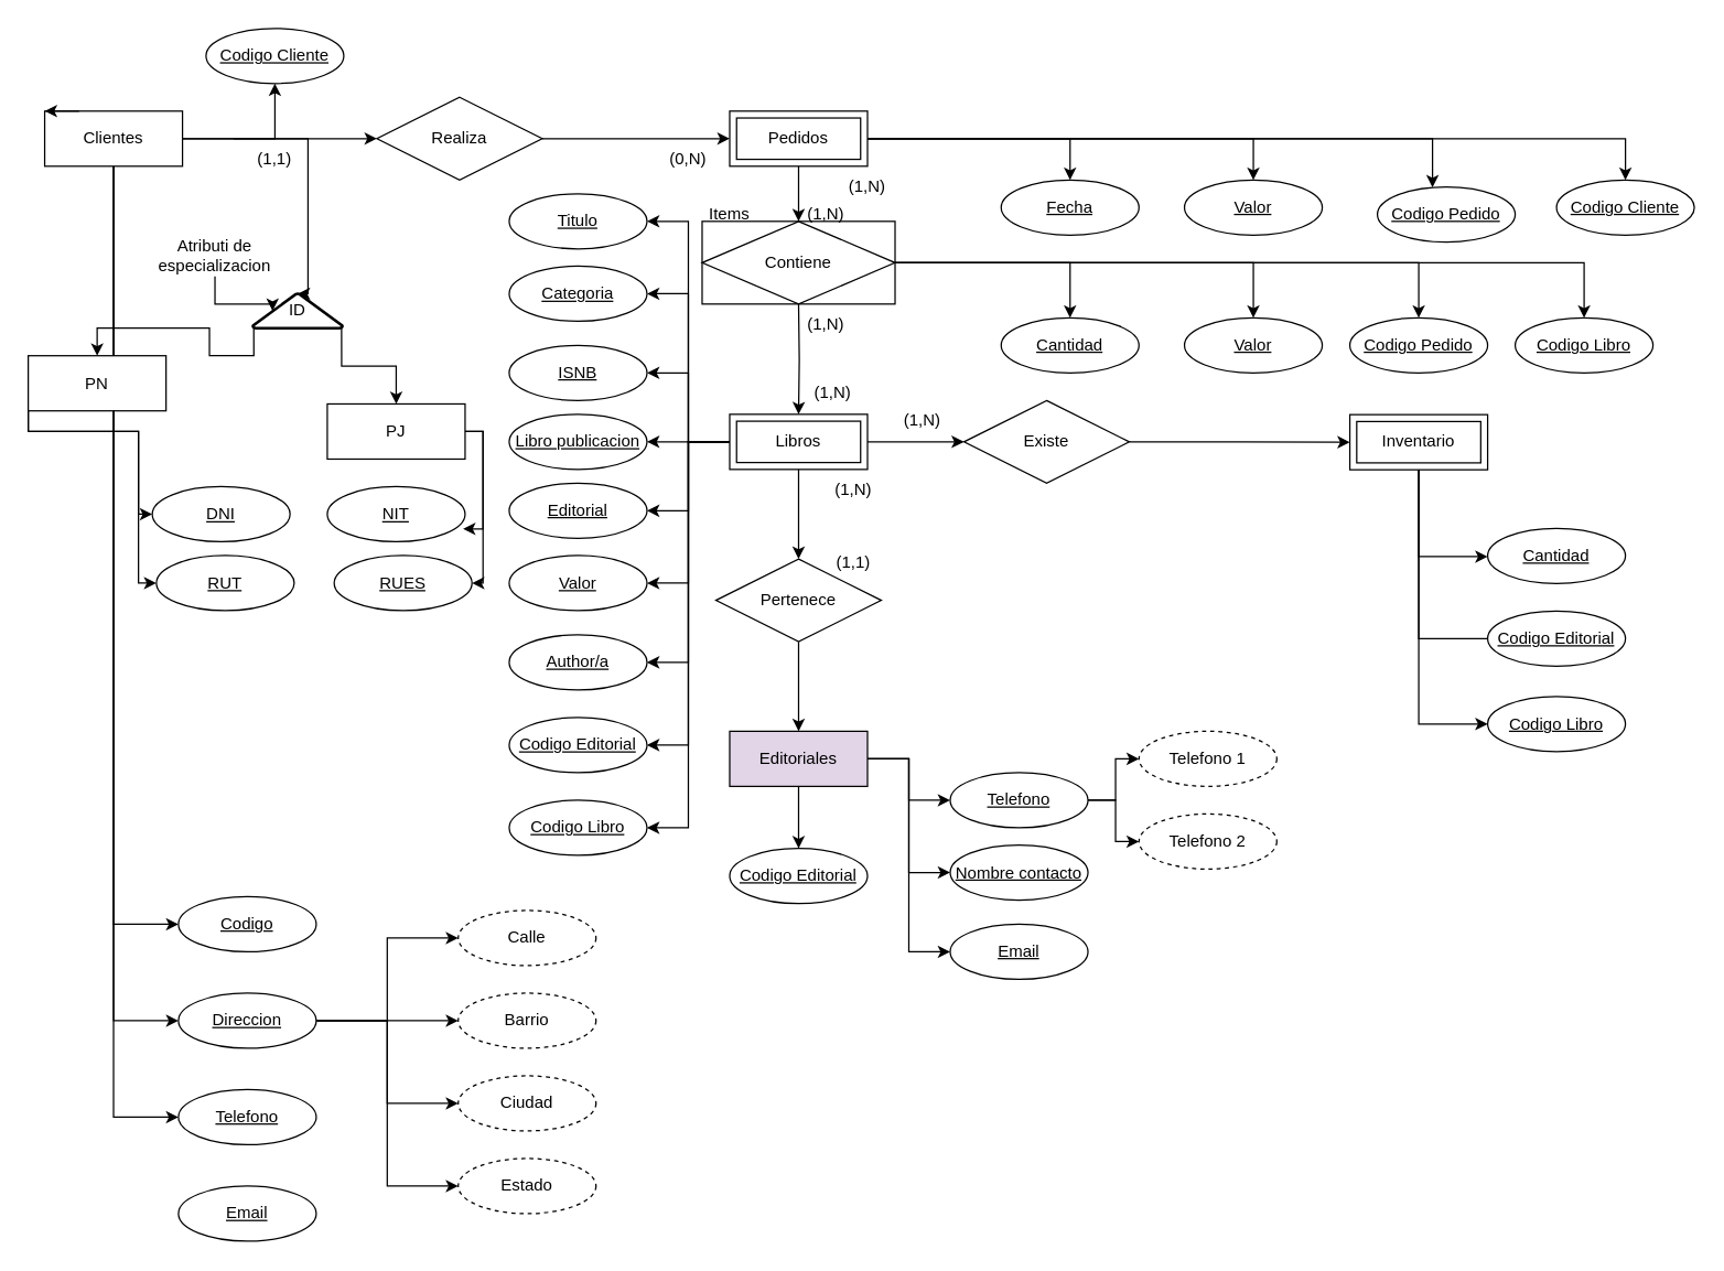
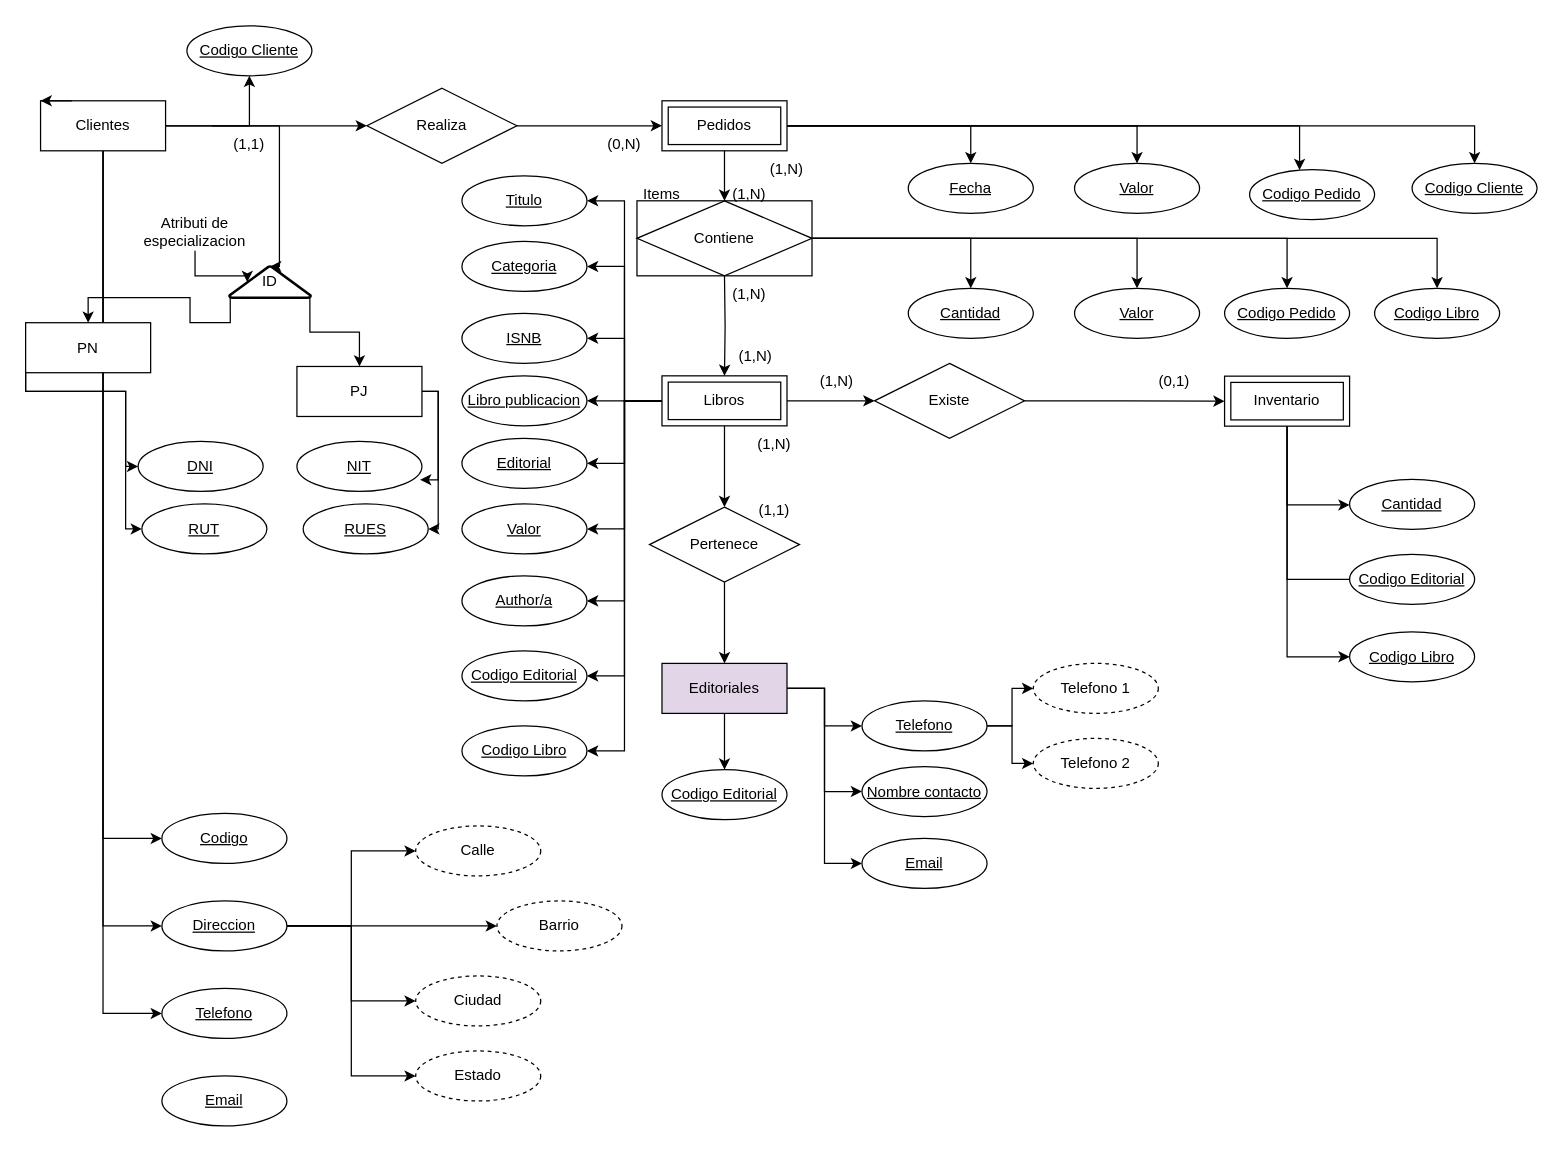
- <mxCell id="36" value="Realiza" style="shape=rhombus;perimeter=rhombusPerimeter;whiteSpace=wrap;html=1;align=center;" parent="1" vertex="1"><mxGeometry x="273" y="70" width="120" height="60" as="geometry" /></mxCell>
+ <mxCell id="36" value="Realiza" style="shape=rhombus;perimeter=rhombusPerimeter;whiteSpace=wrap;html=1;align=center;" parent="1" vertex="1"><mxGeometry x="293" y="70" width="120" height="60" as="geometry" /></mxCell>
+ <mxCell id="50" value="(0,1)" style="text;html=1;align=center;verticalAlign=middle;whiteSpace=wrap;rounded=0;" vertex="1" parent="1"><mxGeometry x="909" y="290" width="60" height="30" as="geometry" /></mxCell>
- <mxCell id="67" value="Barrio" style="ellipse;whiteSpace=wrap;html=1;align=center;dashed=1;" vertex="1" parent="1"><mxGeometry x="332" y="720" width="100" height="40" as="geometry" /></mxCell>
+ <mxCell id="67" value="Barrio" style="ellipse;whiteSpace=wrap;html=1;align=center;dashed=1;" vertex="1" parent="1"><mxGeometry x="397" y="720" width="100" height="40" as="geometry" /></mxCell>
